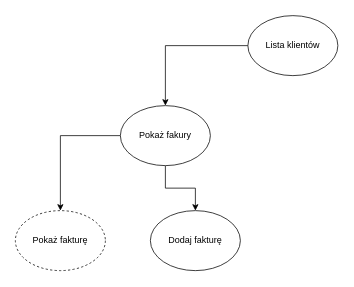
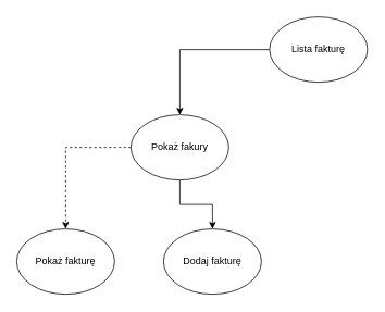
- <mxCell id="3" value="Lista klientów" style="ellipse;whiteSpace=wrap;html=1;" vertex="1" parent="1"><mxGeometry x="330" y="20" width="120" height="80" as="geometry" /></mxCell>
+ <mxCell id="3" value="Lista fakturę" style="ellipse;whiteSpace=wrap;html=1;" vertex="1" parent="1"><mxGeometry x="330" y="20" width="120" height="80" as="geometry" /></mxCell>
- <mxCell id="5" style="edgeStyle=orthogonalEdgeStyle;rounded=0;orthogonalLoop=1;jettySize=auto;html=1;" edge="1" parent="1" source="6" target="7"><mxGeometry relative="1" as="geometry" /></mxCell>
+ <mxCell id="5" style="edgeStyle=orthogonalEdgeStyle;rounded=0;orthogonalLoop=1;jettySize=auto;html=1;dashed=1;" edge="1" parent="1" source="6" target="7"><mxGeometry relative="1" as="geometry" /></mxCell>
- <mxCell id="7" value="Pokaż fakturę" style="ellipse;whiteSpace=wrap;html=1;dashed=1;" vertex="1" parent="1"><mxGeometry x="20" y="280" width="120" height="80" as="geometry" /></mxCell>
+ <mxCell id="7" value="Pokaż fakturę" style="ellipse;whiteSpace=wrap;html=1;" vertex="1" parent="1"><mxGeometry x="20" y="280" width="120" height="80" as="geometry" /></mxCell>
